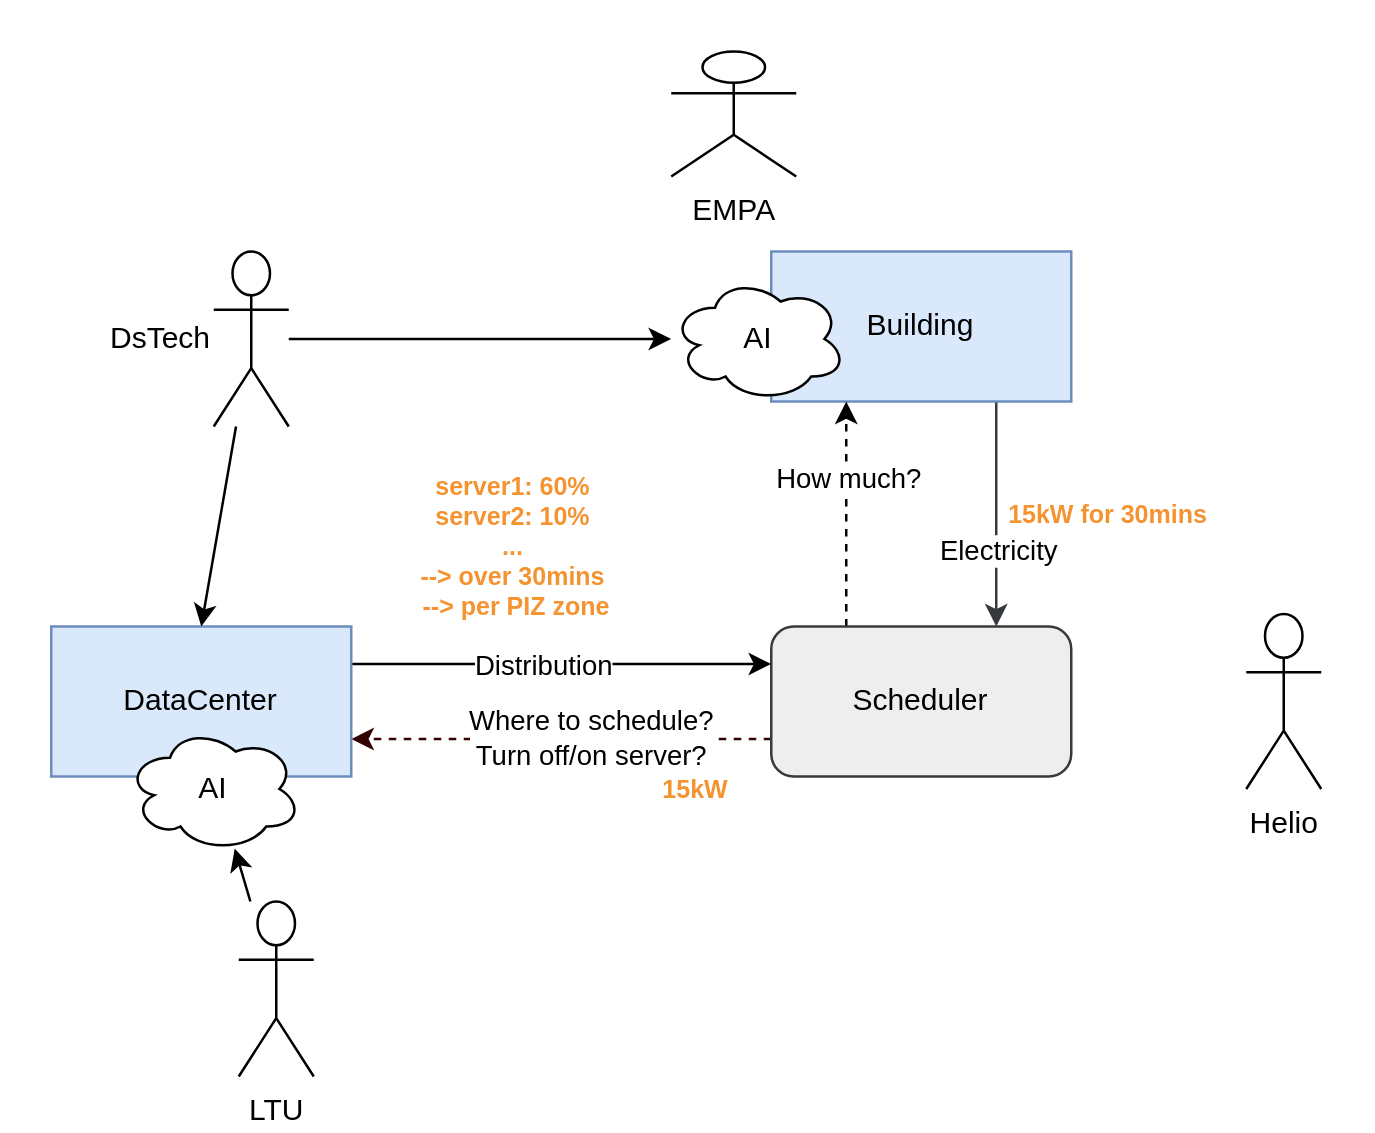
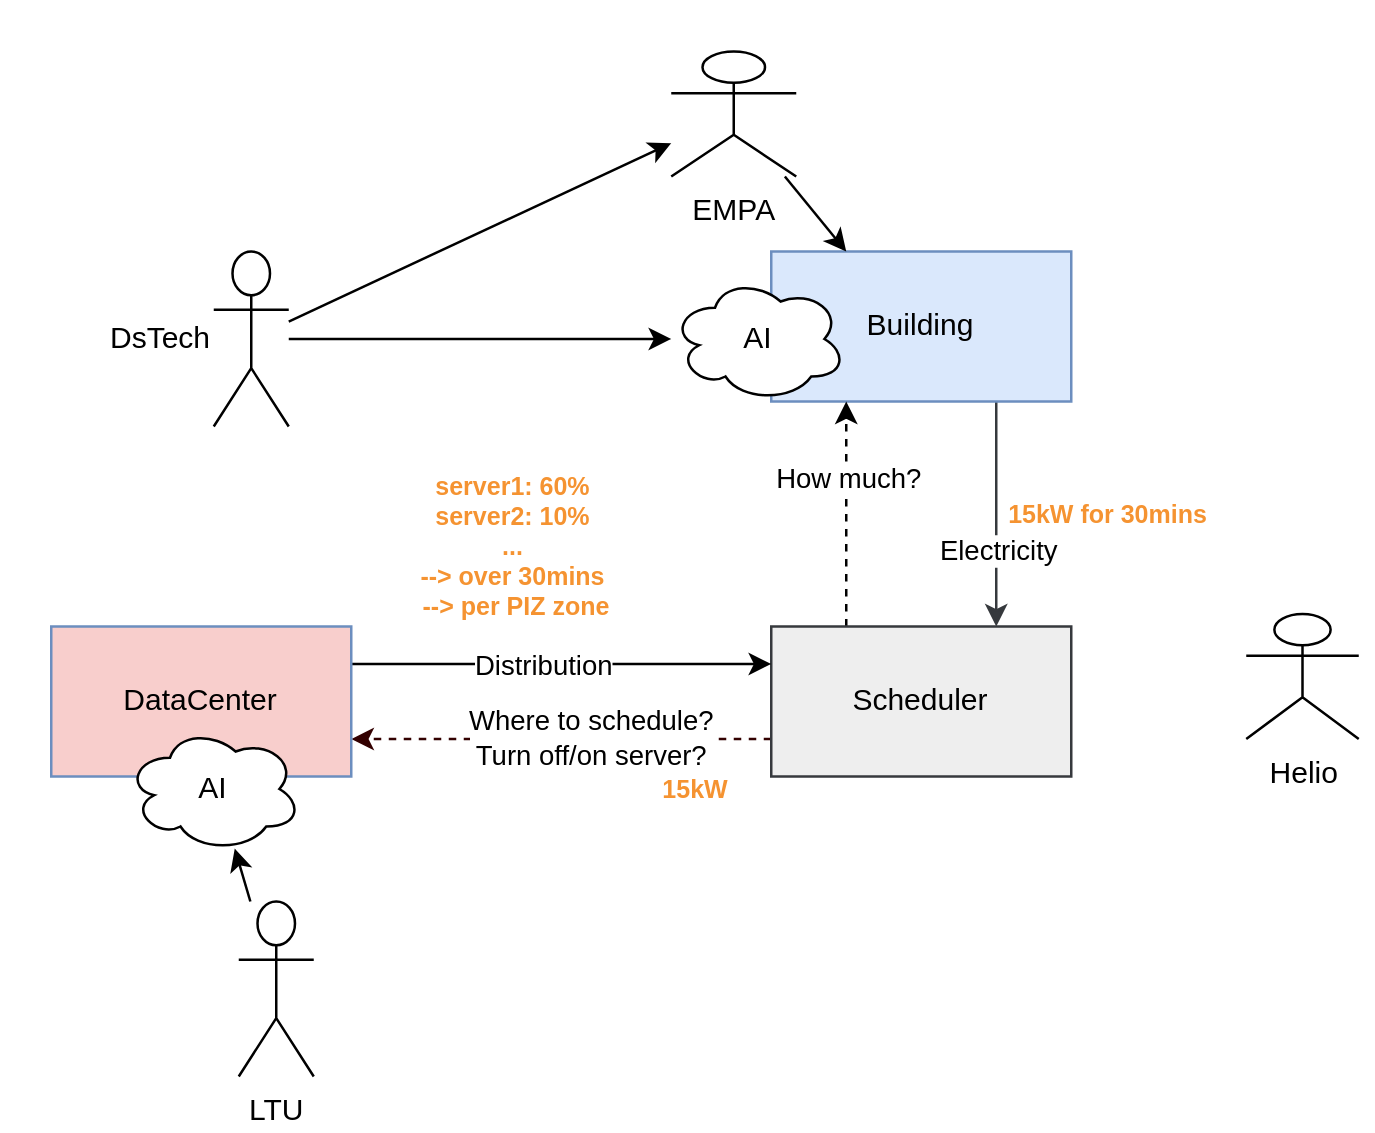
+ <mxCell id="13" style="edgeStyle=none;rounded=0;orthogonalLoop=1;jettySize=auto;html=1;entryX=0.25;entryY=0;entryDx=0;entryDy=0;" edge="1" parent="1" source="14" target="4"><mxGeometry relative="1" as="geometry" /></mxCell>
- <mxCell id="17" style="edgeStyle=none;rounded=0;orthogonalLoop=1;jettySize=auto;html=1;entryX=0.5;entryY=0;entryDx=0;entryDy=0;" edge="1" parent="1" source="18" target="12"><mxGeometry relative="1" as="geometry" /></mxCell>
+ <mxCell id="17" style="edgeStyle=none;rounded=0;orthogonalLoop=1;jettySize=auto;html=1;" edge="1" parent="1" source="18" target="14"><mxGeometry relative="1" as="geometry" /></mxCell>
- <mxCell id="12" value="DataCenter" style="rounded=0;whiteSpace=wrap;html=1;fillColor=#dae8fc;strokeColor=#6c8ebf;" vertex="1" parent="1"><mxGeometry x="20" y="250" width="120" height="60" as="geometry" /></mxCell>
+ <mxCell id="12" value="DataCenter" style="rounded=0;whiteSpace=wrap;html=1;fillColor=#f8cecc;strokeColor=#6c8ebf;" vertex="1" parent="1"><mxGeometry x="20" y="250" width="120" height="60" as="geometry" /></mxCell>
- <mxCell id="9" value="Scheduler" style="whiteSpace=wrap;html=1;fillColor=#eeeeee;strokeColor=#36393d;rounded=1;" vertex="1" parent="1"><mxGeometry x="308" y="250" width="120" height="60" as="geometry" /></mxCell>
+ <mxCell id="9" value="Scheduler" style="rounded=0;whiteSpace=wrap;html=1;fillColor=#eeeeee;strokeColor=#36393d;" vertex="1" parent="1"><mxGeometry x="308" y="250" width="120" height="60" as="geometry" /></mxCell>
- <mxCell id="15" value="Helio" style="shape=umlActor;verticalLabelPosition=bottom;verticalAlign=top;html=1;outlineConnect=0;" vertex="1" parent="1"><mxGeometry x="498" y="245" width="30" height="70" as="geometry" /></mxCell>
+ <mxCell id="15" value="Helio" style="shape=umlActor;verticalLabelPosition=bottom;verticalAlign=top;html=1;outlineConnect=0;" vertex="1" parent="1"><mxGeometry x="498" y="245" width="45" height="50" as="geometry" /></mxCell>
